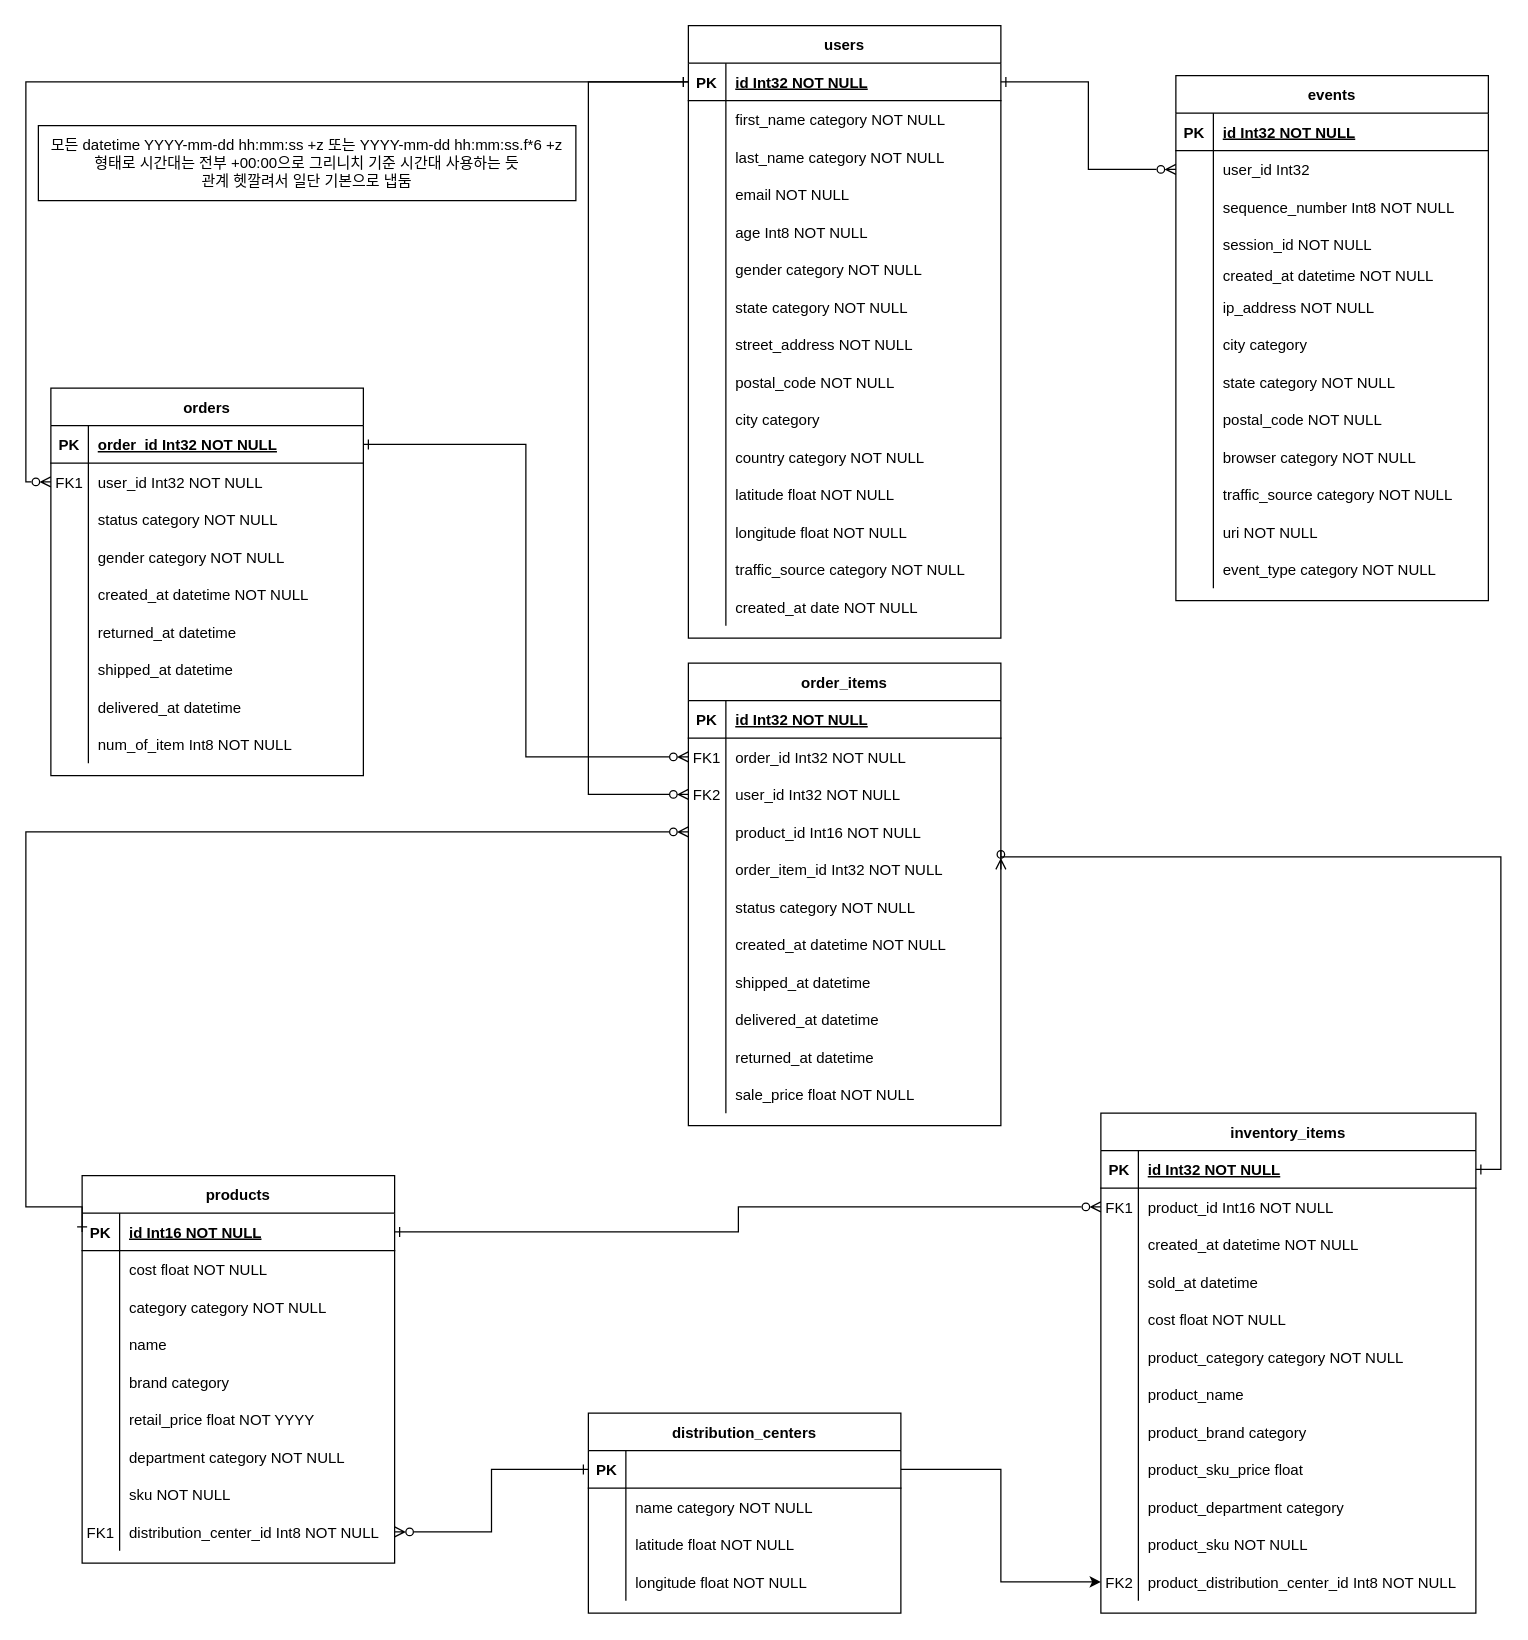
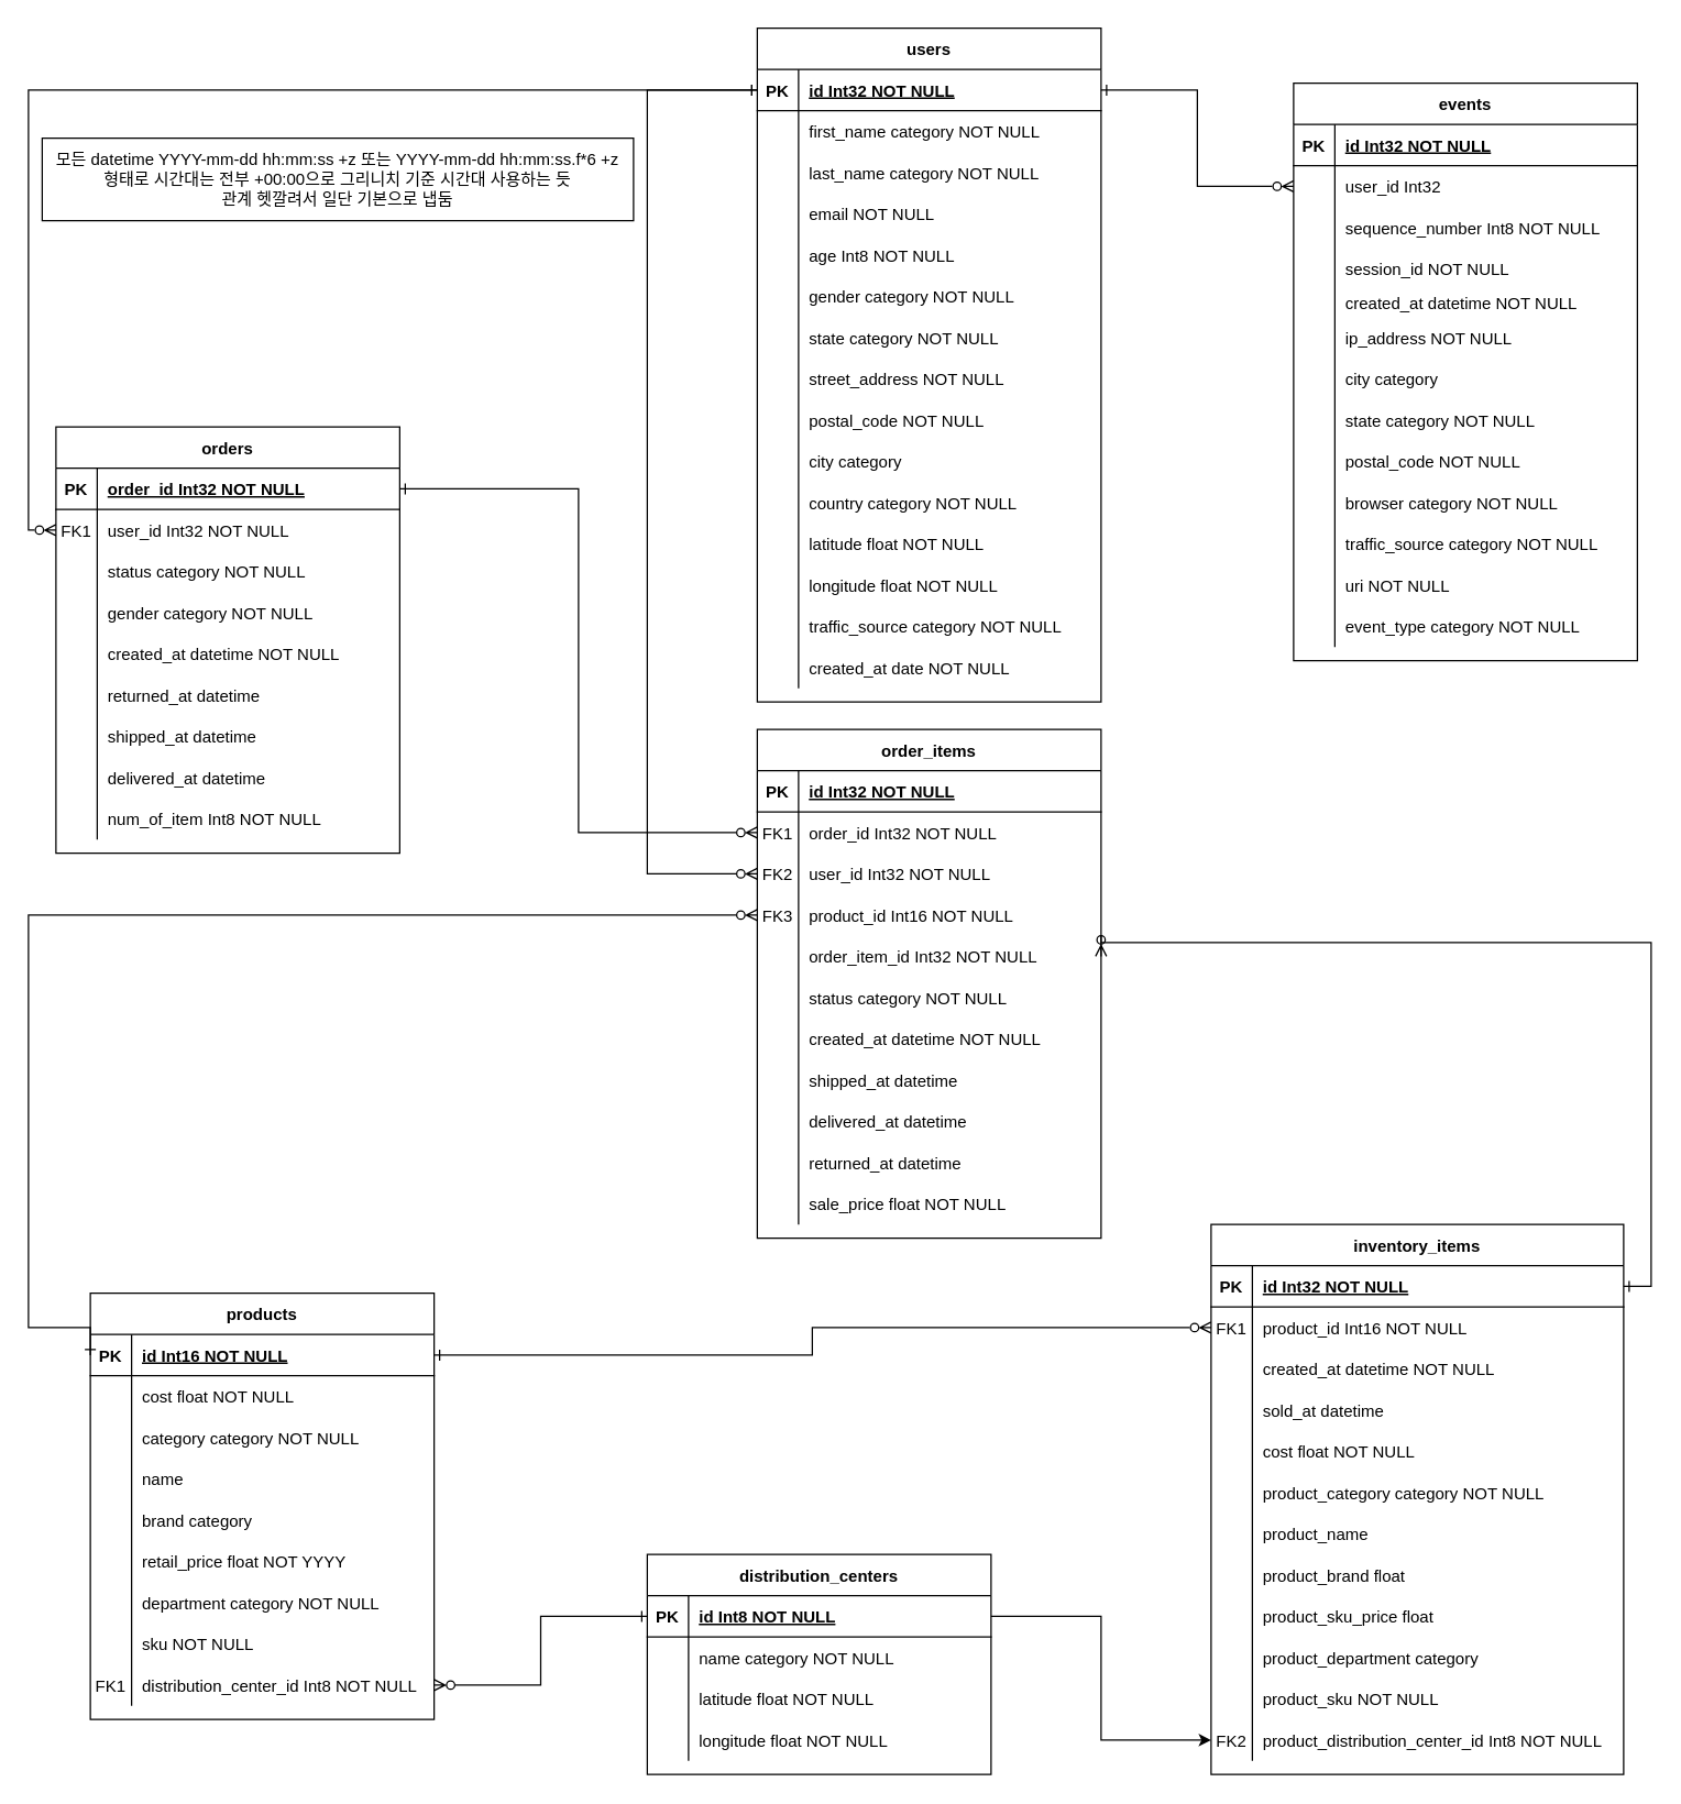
+ <mxCell id="50" value="FK3" style="shape=partialRectangle;overflow=hidden;connectable=0;fillColor=none;top=0;left=0;bottom=0;right=0;" parent="49" vertex="1"><mxGeometry width="30" height="30" as="geometry"><mxRectangle width="30" height="30" as="alternateBounds" /></mxGeometry></mxCell>
- <mxCell id="26" value="product_brand category" style="shape=partialRectangle;overflow=hidden;connectable=0;fillColor=none;top=0;left=0;bottom=0;right=0;align=left;spacingLeft=6;" parent="24" vertex="1"><mxGeometry x="30" width="270" height="30" as="geometry"><mxRectangle width="270" height="30" as="alternateBounds" /></mxGeometry></mxCell>
+ <mxCell id="26" value="product_brand float" style="shape=partialRectangle;overflow=hidden;connectable=0;fillColor=none;top=0;left=0;bottom=0;right=0;align=left;spacingLeft=6;" parent="24" vertex="1"><mxGeometry x="30" width="270" height="30" as="geometry"><mxRectangle width="270" height="30" as="alternateBounds" /></mxGeometry></mxCell>
+ <mxCell id="75" value="id Int8 NOT NULL " style="shape=partialRectangle;overflow=hidden;connectable=0;fillColor=none;top=0;left=0;bottom=0;right=0;align=left;spacingLeft=6;fontStyle=5;" parent="73" vertex="1"><mxGeometry x="30" width="220" height="30" as="geometry"><mxRectangle width="220" height="30" as="alternateBounds" /></mxGeometry></mxCell>
